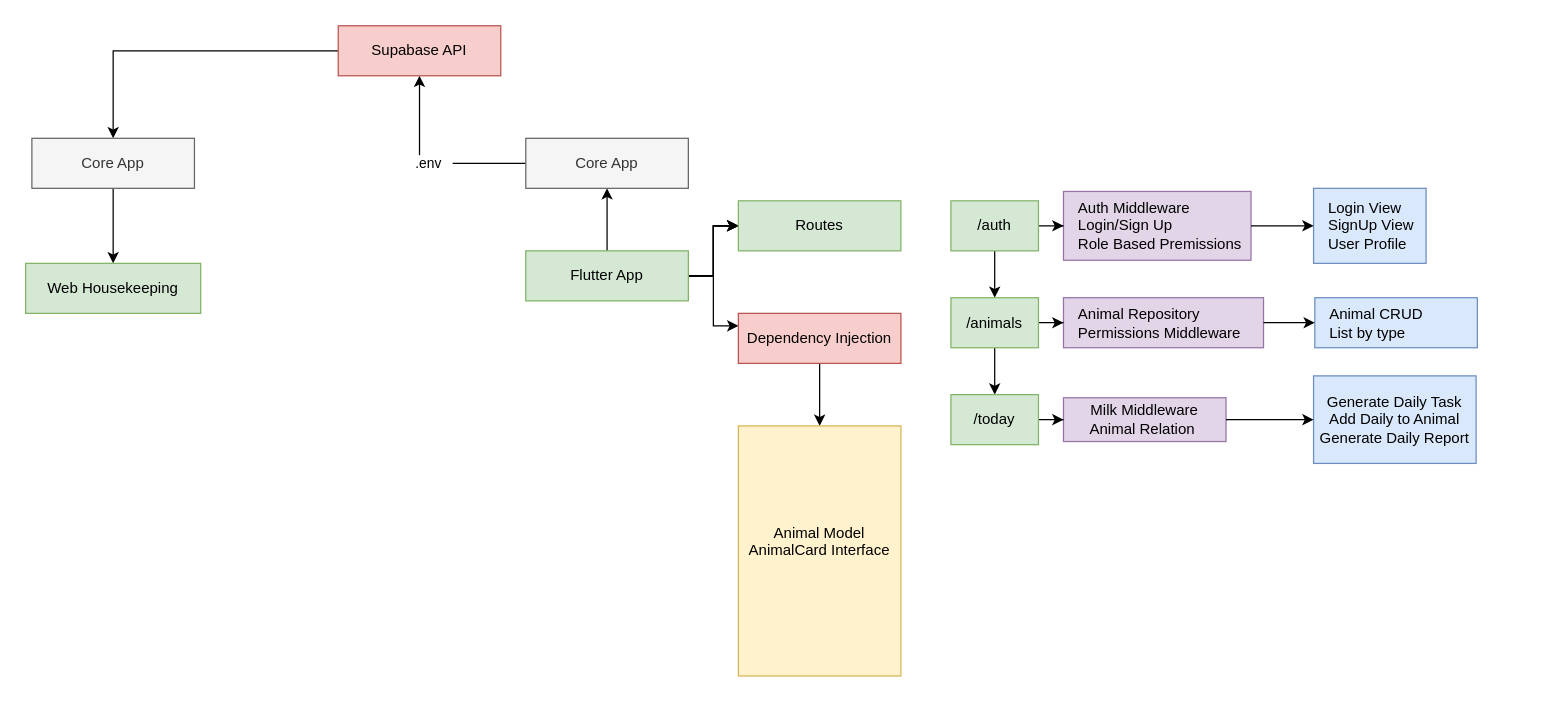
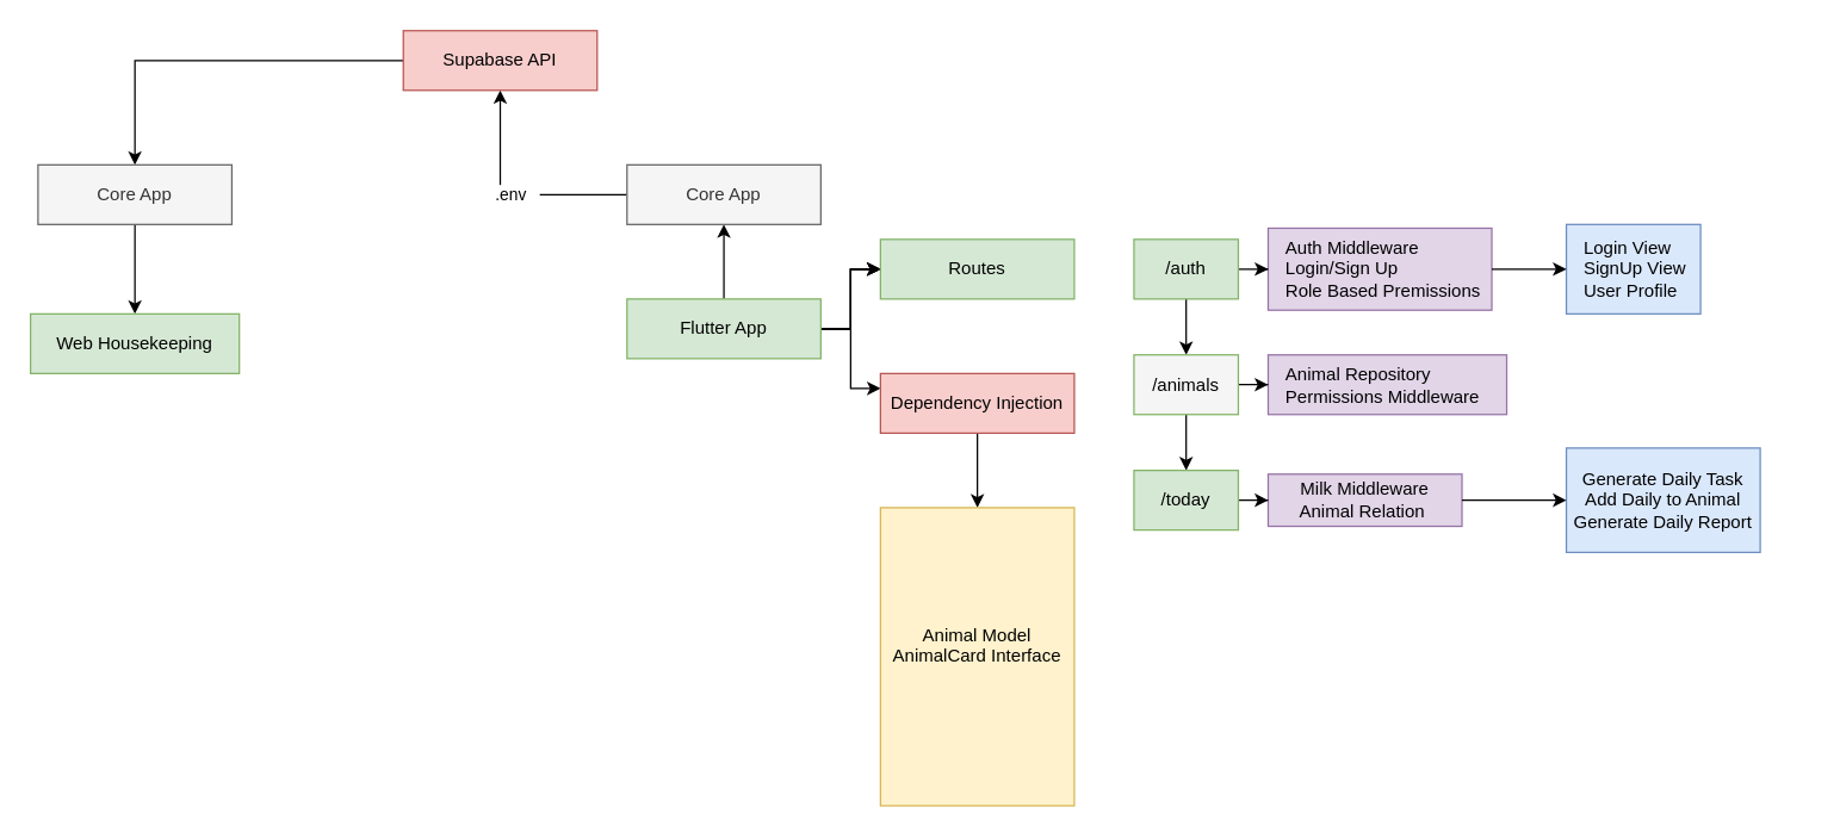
- <mxCell id="36" value="/animals" style="rounded=0;whiteSpace=wrap;html=1;fillColor=#d5e8d4;strokeColor=#82b366;" vertex="1" parent="1"><mxGeometry x="760" y="237.5" width="70" height="40" as="geometry" /></mxCell>
+ <mxCell id="36" value="/animals" style="rounded=0;whiteSpace=wrap;html=1;fillColor=#f5f5f5;strokeColor=#82b366;" vertex="1" parent="1"><mxGeometry x="760" y="237.5" width="70" height="40" as="geometry" /></mxCell>
- <mxCell id="23" value="" style="edgeStyle=orthogonalEdgeStyle;rounded=0;orthogonalLoop=1;jettySize=auto;html=1;" edge="1" parent="20" source="22" target="21"><mxGeometry relative="1" as="geometry" /></mxCell>
- <mxCell id="21" value="Animal CRUD&lt;br&gt;List by type" style="rounded=0;whiteSpace=wrap;html=1;fillColor=#dae8fc;strokeColor=#6c8ebf;align=left;spacingLeft=10;" vertex="1" parent="20"><mxGeometry x="201" width="130" height="40" as="geometry" /></mxCell>
